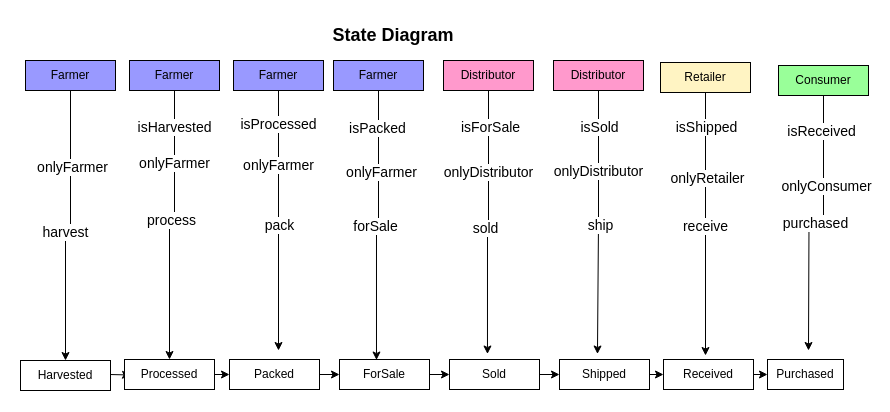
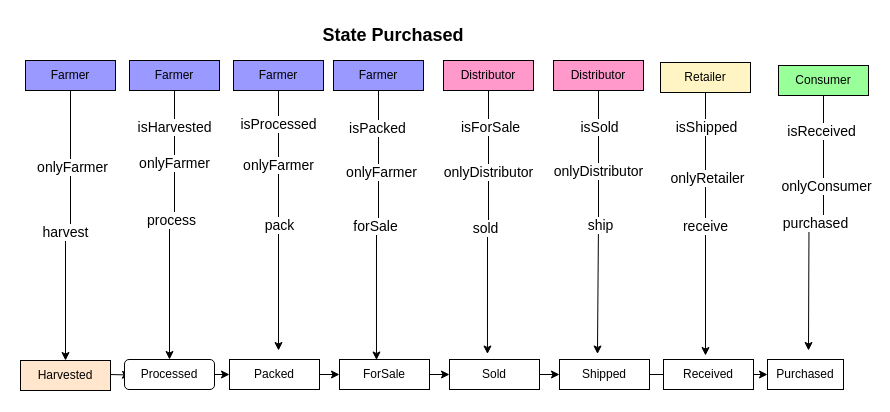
- <mxCell id="56" value="&lt;b&gt;&lt;font style=&quot;font-size: 18px&quot;&gt;State Diagram&lt;/font&gt;&lt;/b&gt;" style="text;html=1;strokeColor=none;fillColor=none;align=center;verticalAlign=middle;whiteSpace=wrap;rounded=0;fontSize=14;" vertex="1" parent="1"><mxGeometry x="263" y="20" width="260" height="30" as="geometry" /></mxCell>
+ <mxCell id="56" value="&lt;b&gt;&lt;font style=&quot;font-size: 18px&quot;&gt;State Purchased&lt;/font&gt;&lt;/b&gt;" style="text;html=1;strokeColor=none;fillColor=none;align=center;verticalAlign=middle;whiteSpace=wrap;rounded=0;fontSize=14;" vertex="1" parent="1"><mxGeometry x="263" y="20" width="260" height="30" as="geometry" /></mxCell>
- <mxCell id="5" value="Processed" style="rounded=0;whiteSpace=wrap;html=1;" vertex="1" parent="1"><mxGeometry x="124" y="359" width="90" height="30" as="geometry" /></mxCell>
+ <mxCell id="5" value="Processed" style="whiteSpace=wrap;html=1;rounded=1;" vertex="1" parent="1"><mxGeometry x="124" y="359" width="90" height="30" as="geometry" /></mxCell>
- <mxCell id="13" style="edgeStyle=orthogonalEdgeStyle;rounded=0;orthogonalLoop=1;jettySize=auto;html=1;exitX=1;exitY=0.5;exitDx=0;exitDy=0;entryX=0;entryY=0.5;entryDx=0;entryDy=0;" edge="1" parent="1" source="14" target="12"><mxGeometry relative="1" as="geometry" /></mxCell>
+ <mxCell id="13" style="edgeStyle=orthogonalEdgeStyle;rounded=0;orthogonalLoop=1;jettySize=auto;html=1;exitX=1;exitY=0.5;exitDx=0;exitDy=0;entryX=0;entryY=0.5;entryDx=0;entryDy=0;endArrow=none;" edge="1" parent="1" source="14" target="12"><mxGeometry relative="1" as="geometry" /></mxCell>
- <mxCell id="3" value="Harvested" style="rounded=0;whiteSpace=wrap;html=1;" vertex="1" parent="1"><mxGeometry x="20" y="360" width="90" height="30" as="geometry" /></mxCell>
+ <mxCell id="3" value="Harvested" style="rounded=0;whiteSpace=wrap;html=1;fillColor=#ffe6cc;" vertex="1" parent="1"><mxGeometry x="20" y="360" width="90" height="30" as="geometry" /></mxCell>
